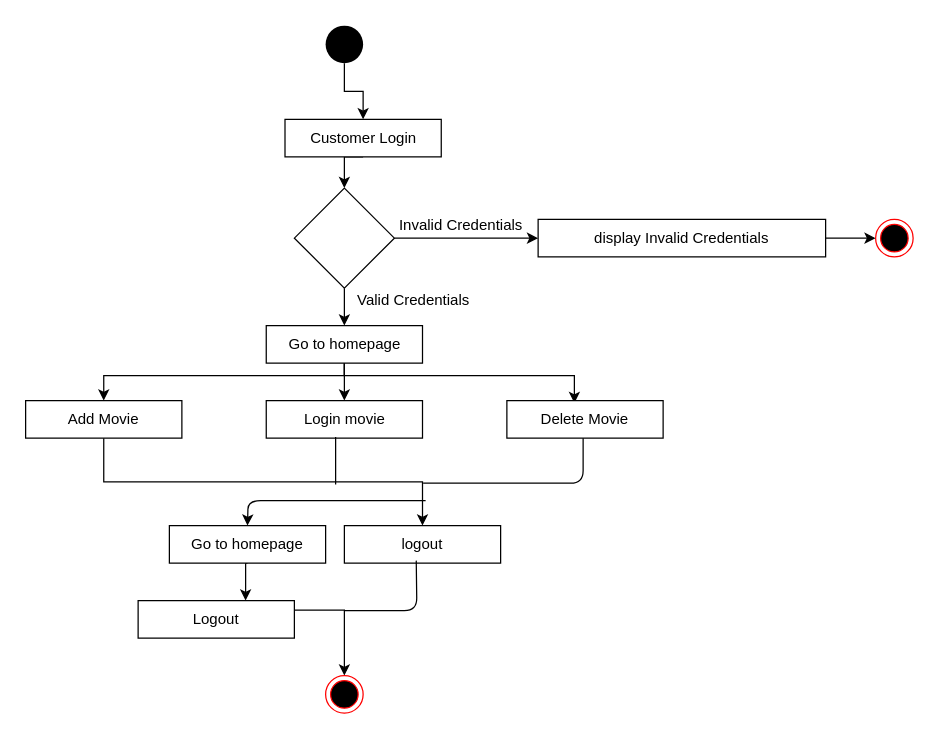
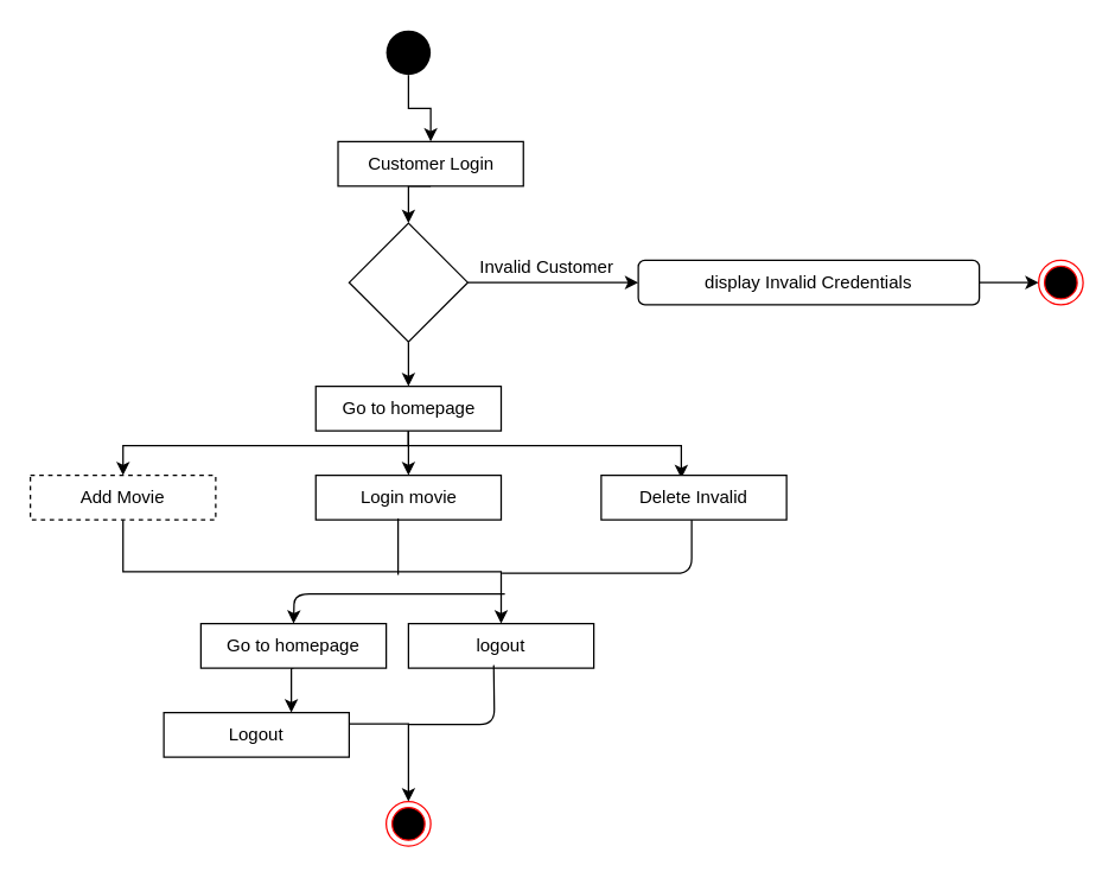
- <mxCell id="16" value="Invalid Credentials" style="text;html=1;align=center;verticalAlign=middle;resizable=0;points=[];autosize=1;" vertex="1" parent="1"><mxGeometry x="312.5" y="170" width="110" height="20" as="geometry" /></mxCell>
+ <mxCell id="16" value="Invalid Customer" style="text;html=1;align=center;verticalAlign=middle;resizable=0;points=[];autosize=1;" vertex="1" parent="1"><mxGeometry x="312.5" y="170" width="110" height="20" as="geometry" /></mxCell>
- <mxCell id="10" value="display Invalid Credentials" style="rounded=0;whiteSpace=wrap;html=1;" vertex="1" parent="1"><mxGeometry x="430" y="175" width="230" height="30" as="geometry" /></mxCell>
+ <mxCell id="10" value="display Invalid Credentials" style="whiteSpace=wrap;html=1;rounded=1;" vertex="1" parent="1"><mxGeometry x="430" y="175" width="230" height="30" as="geometry" /></mxCell>
- <mxCell id="17" value="Valid Credentials" style="text;html=1;align=center;verticalAlign=middle;resizable=0;points=[];autosize=1;" vertex="1" parent="1"><mxGeometry x="275" y="230" width="110" height="20" as="geometry" /></mxCell>
- <mxCell id="21" value="Add Movie" style="rounded=0;whiteSpace=wrap;html=1;" vertex="1" parent="1"><mxGeometry x="20" y="320" width="125" height="30" as="geometry" /></mxCell>
+ <mxCell id="21" value="Add Movie" style="rounded=0;whiteSpace=wrap;html=1;dashed=1;" vertex="1" parent="1"><mxGeometry x="20" y="320" width="125" height="30" as="geometry" /></mxCell>
- <mxCell id="18" value="Delete Movie" style="rounded=0;whiteSpace=wrap;html=1;" vertex="1" parent="1"><mxGeometry x="405" y="320" width="125" height="30" as="geometry" /></mxCell>
+ <mxCell id="18" value="Delete Invalid" style="rounded=0;whiteSpace=wrap;html=1;" vertex="1" parent="1"><mxGeometry x="405" y="320" width="125" height="30" as="geometry" /></mxCell>
